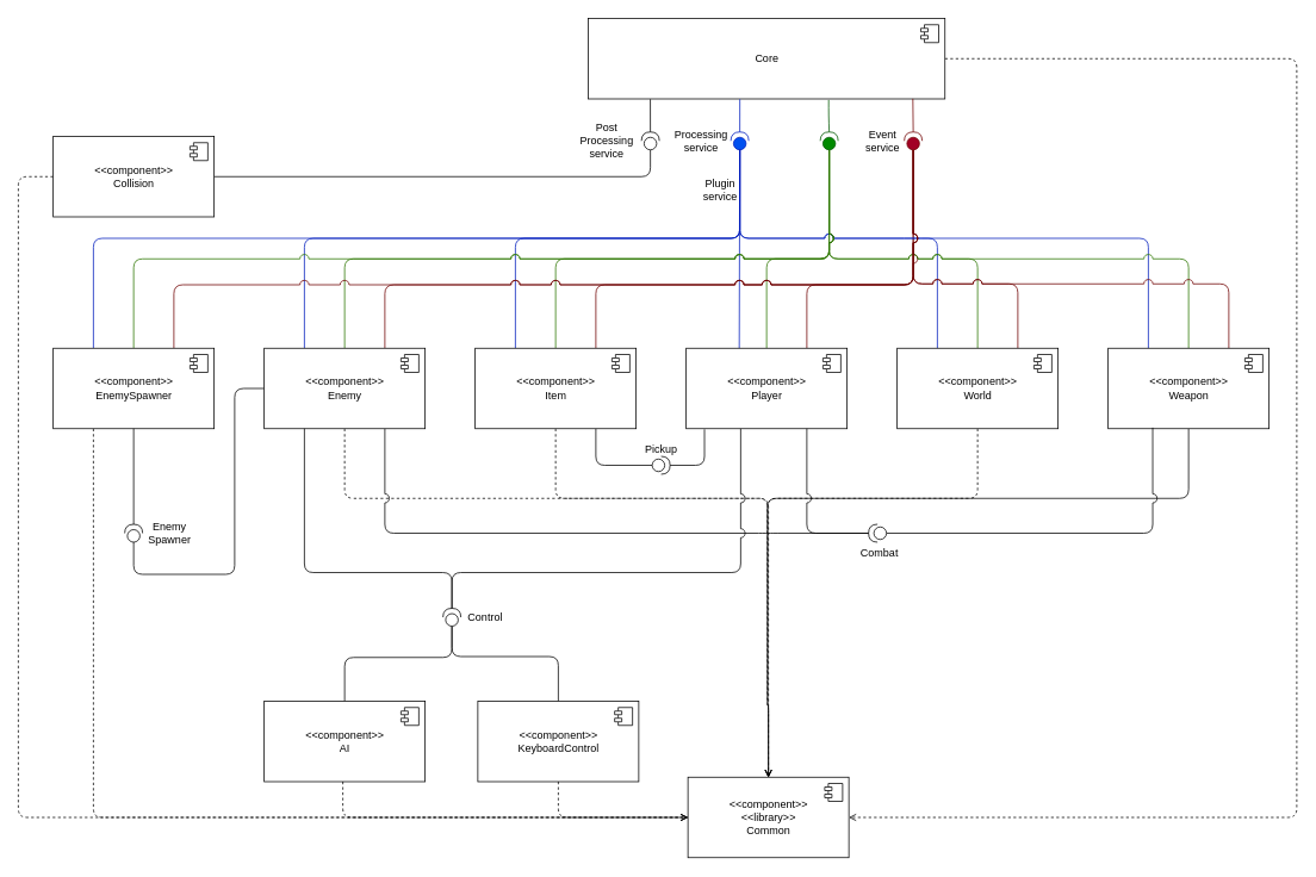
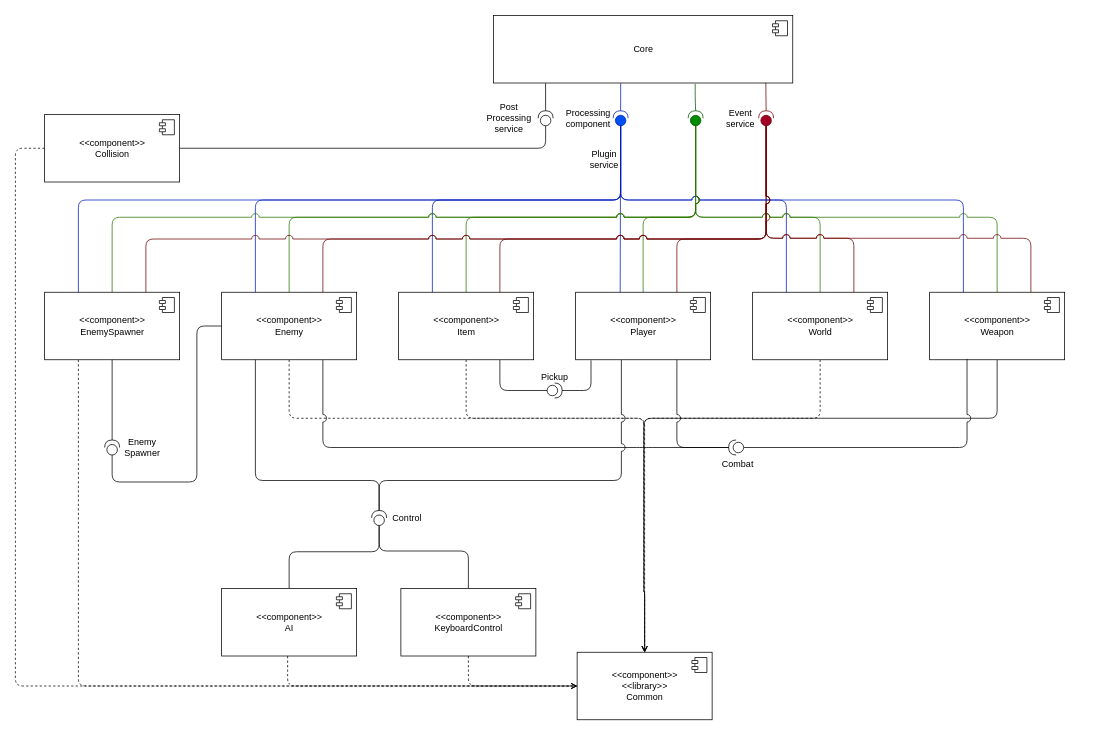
- <mxCell id="32" value="Processing service" style="text;html=1;strokeColor=none;fillColor=none;align=center;verticalAlign=middle;whiteSpace=wrap;rounded=0;" parent="1" vertex="1"><mxGeometry x="747" y="137.5" width="74" height="39" as="geometry" /></mxCell>
+ <mxCell id="32" value="Processing component" style="text;html=1;strokeColor=none;fillColor=none;align=center;verticalAlign=middle;whiteSpace=wrap;rounded=0;" parent="1" vertex="1"><mxGeometry x="747" y="137.5" width="74" height="39" as="geometry" /></mxCell>
- <mxCell id="3" style="edgeStyle=orthogonalEdgeStyle;html=1;dashed=1;endArrow=open;endFill=0;entryX=1;entryY=0.5;entryDx=0;entryDy=0;exitX=1;exitY=0.5;exitDx=0;exitDy=0;" parent="1" source="4" target="50" edge="1"><mxGeometry relative="1" as="geometry"><mxPoint x="1516" y="721" as="targetPoint" /><Array as="points"><mxPoint x="1450" y="65" /><mxPoint x="1450" y="914" /></Array></mxGeometry></mxCell>
